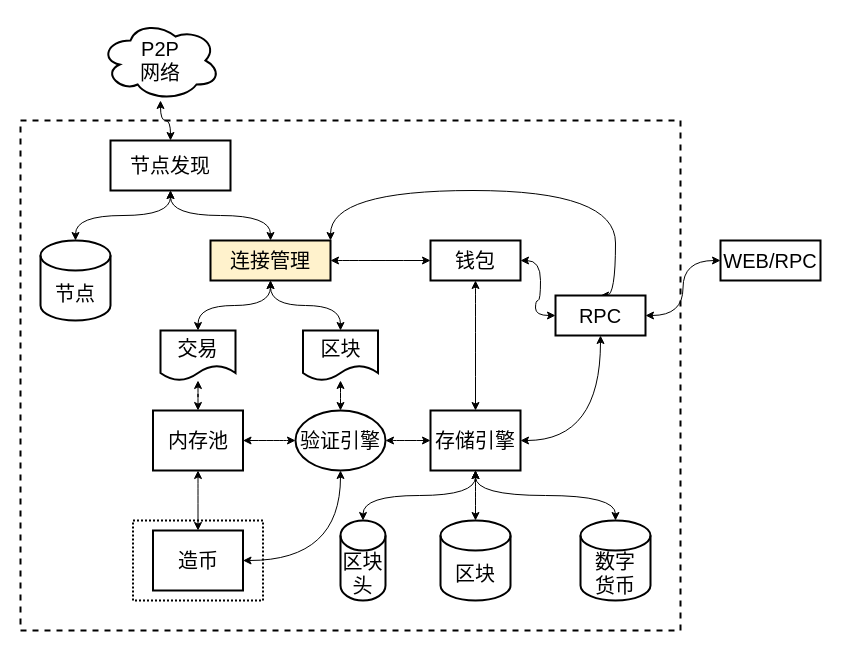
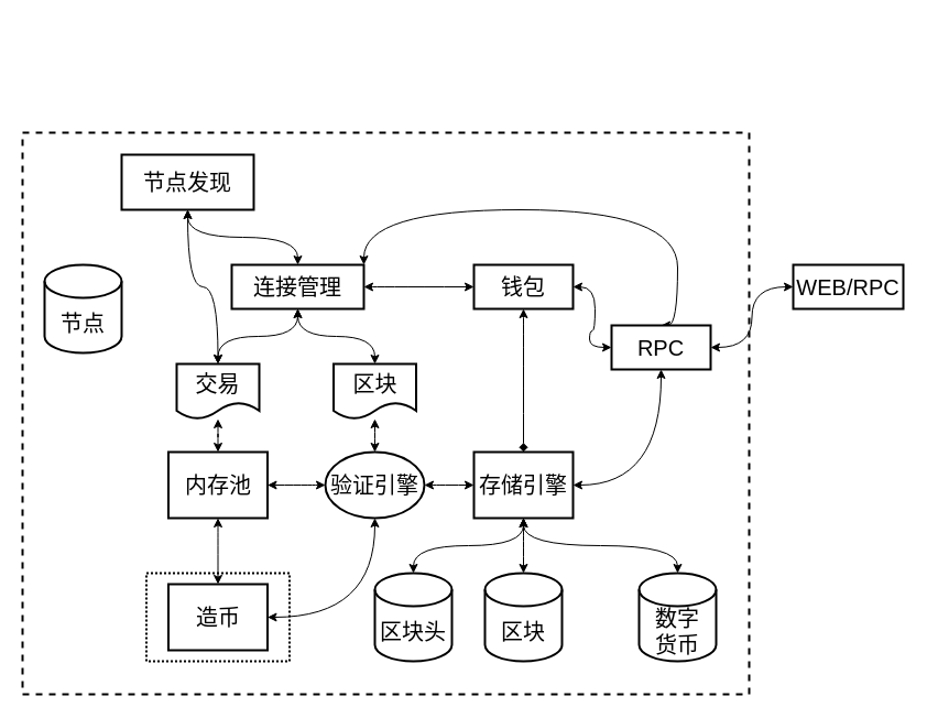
- <mxCell id="38" value="&lt;font style=&quot;font-size: 20px&quot;&gt;P2P&lt;br&gt;网络&lt;/font&gt;" style="ellipse;shape=cloud;whiteSpace=wrap;html=1;strokeWidth=2;" vertex="1" parent="1"><mxGeometry x="100" y="20" width="120" height="80" as="geometry" /></mxCell>
- <mxCell id="37" value="" style="edgeStyle=orthogonalEdgeStyle;curved=1;rounded=0;orthogonalLoop=1;jettySize=auto;html=1;startArrow=classic;startFill=1;" edge="1" parent="1" source="38" target="5"><mxGeometry relative="1" as="geometry" /></mxCell>
- <mxCell id="3" style="edgeStyle=orthogonalEdgeStyle;curved=1;rounded=0;orthogonalLoop=1;jettySize=auto;html=1;exitX=0.5;exitY=1;exitDx=0;exitDy=0;entryX=0.5;entryY=0;entryDx=0;entryDy=0;entryPerimeter=0;startArrow=classic;startFill=1;" edge="1" parent="1" source="5" target="10"><mxGeometry relative="1" as="geometry" /></mxCell>
+ <mxCell id="3" style="edgeStyle=orthogonalEdgeStyle;curved=1;rounded=0;orthogonalLoop=1;jettySize=auto;html=1;exitX=0.5;exitY=1;exitDx=0;exitDy=0;startArrow=classic;startFill=1;" edge="1" parent="1" source="5" target="18"><mxGeometry relative="1" as="geometry" /></mxCell>
- <mxCell id="9" value="&lt;font style=&quot;font-size: 20px&quot;&gt;连接管理&lt;/font&gt;" style="rounded=0;whiteSpace=wrap;html=1;strokeWidth=2;fillColor=#fff2cc;" vertex="1" parent="1"><mxGeometry x="210" y="240" width="120" height="40" as="geometry" /></mxCell>
+ <mxCell id="9" value="&lt;font style=&quot;font-size: 20px&quot;&gt;连接管理&lt;/font&gt;" style="rounded=0;whiteSpace=wrap;html=1;strokeWidth=2;" vertex="1" parent="1"><mxGeometry x="210" y="240" width="120" height="40" as="geometry" /></mxCell>
- <mxCell id="12" style="edgeStyle=orthogonalEdgeStyle;curved=1;rounded=0;orthogonalLoop=1;jettySize=auto;html=1;exitX=0.5;exitY=1;exitDx=0;exitDy=0;entryX=0.5;entryY=0;entryDx=0;entryDy=0;startArrow=classic;startFill=1;" edge="1" parent="1" source="13" target="31"><mxGeometry relative="1" as="geometry" /></mxCell>
+ <mxCell id="12" style="edgeStyle=orthogonalEdgeStyle;curved=1;rounded=0;orthogonalLoop=1;jettySize=auto;html=1;exitX=0.5;exitY=1;exitDx=0;exitDy=0;entryX=0.5;entryY=0;entryDx=0;entryDy=0;startArrow=classic;startFill=1;endArrow=diamond;" edge="1" parent="1" source="13" target="31"><mxGeometry relative="1" as="geometry" /></mxCell>
- <mxCell id="34" value="&lt;font style=&quot;font-size: 20px&quot;&gt;区块头&lt;/font&gt;" style="shape=cylinder3;whiteSpace=wrap;html=1;boundedLbl=1;backgroundOutline=1;size=15;strokeWidth=2;" vertex="1" parent="1"><mxGeometry x="340" y="520" width="45" height="80" as="geometry" /></mxCell>
+ <mxCell id="34" value="&lt;font style=&quot;font-size: 20px&quot;&gt;区块头&lt;/font&gt;" style="shape=cylinder3;whiteSpace=wrap;html=1;boundedLbl=1;backgroundOutline=1;size=15;strokeWidth=2;" vertex="1" parent="1"><mxGeometry x="340" y="520" width="70" height="80" as="geometry" /></mxCell>
